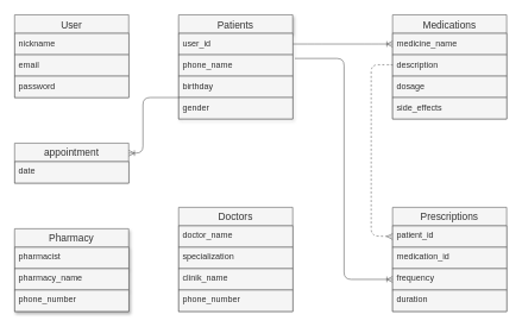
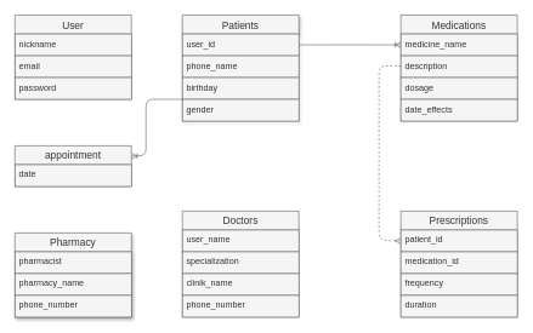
- <mxCell id="20" value="side_effects" style="text;strokeColor=#666666;fillColor=#f5f5f5;spacingLeft=4;spacingRight=4;overflow=hidden;rotatable=0;points=[[0,0.5],[1,0.5]];portConstraint=eastwest;fontSize=12;fontColor=#333333;labelBackgroundColor=none;" parent="16" vertex="1"><mxGeometry y="116" width="160" height="30" as="geometry" /></mxCell>
+ <mxCell id="20" value="date_effects" style="text;strokeColor=#666666;fillColor=#f5f5f5;spacingLeft=4;spacingRight=4;overflow=hidden;rotatable=0;points=[[0,0.5],[1,0.5]];portConstraint=eastwest;fontSize=12;fontColor=#333333;labelBackgroundColor=none;" parent="16" vertex="1"><mxGeometry y="116" width="160" height="30" as="geometry" /></mxCell>
- <mxCell id="31" value="" style="edgeStyle=elbowEdgeStyle;fontSize=12;html=1;endArrow=ERoneToMany;sketch=0;strokeColor=#666666;fontColor=#000000;targetPerimeterSpacing=0;entryX=0;entryY=0.5;entryDx=0;entryDy=0;exitX=1.019;exitY=0.173;exitDx=0;exitDy=0;exitPerimeter=0;labelBackgroundColor=none;fillColor=#f5f5f5;" edge="1" parent="1" source="13" target="9"><mxGeometry width="100" height="100" relative="1" as="geometry"><mxPoint x="500" y="330" as="sourcePoint" /><mxPoint x="310" y="150" as="targetPoint" /></mxGeometry></mxCell>
- <mxCell id="22" value="doctor_name" style="text;strokeColor=#666666;fillColor=#f5f5f5;spacingLeft=4;spacingRight=4;overflow=hidden;rotatable=0;points=[[0,0.5],[1,0.5]];portConstraint=eastwest;fontSize=12;fontColor=#333333;labelBackgroundColor=none;" parent="21" vertex="1"><mxGeometry y="26" width="160" height="30" as="geometry" /></mxCell>
+ <mxCell id="22" value="user_name" style="text;strokeColor=#666666;fillColor=#f5f5f5;spacingLeft=4;spacingRight=4;overflow=hidden;rotatable=0;points=[[0,0.5],[1,0.5]];portConstraint=eastwest;fontSize=12;fontColor=#333333;labelBackgroundColor=none;" parent="21" vertex="1"><mxGeometry y="26" width="160" height="30" as="geometry" /></mxCell>
